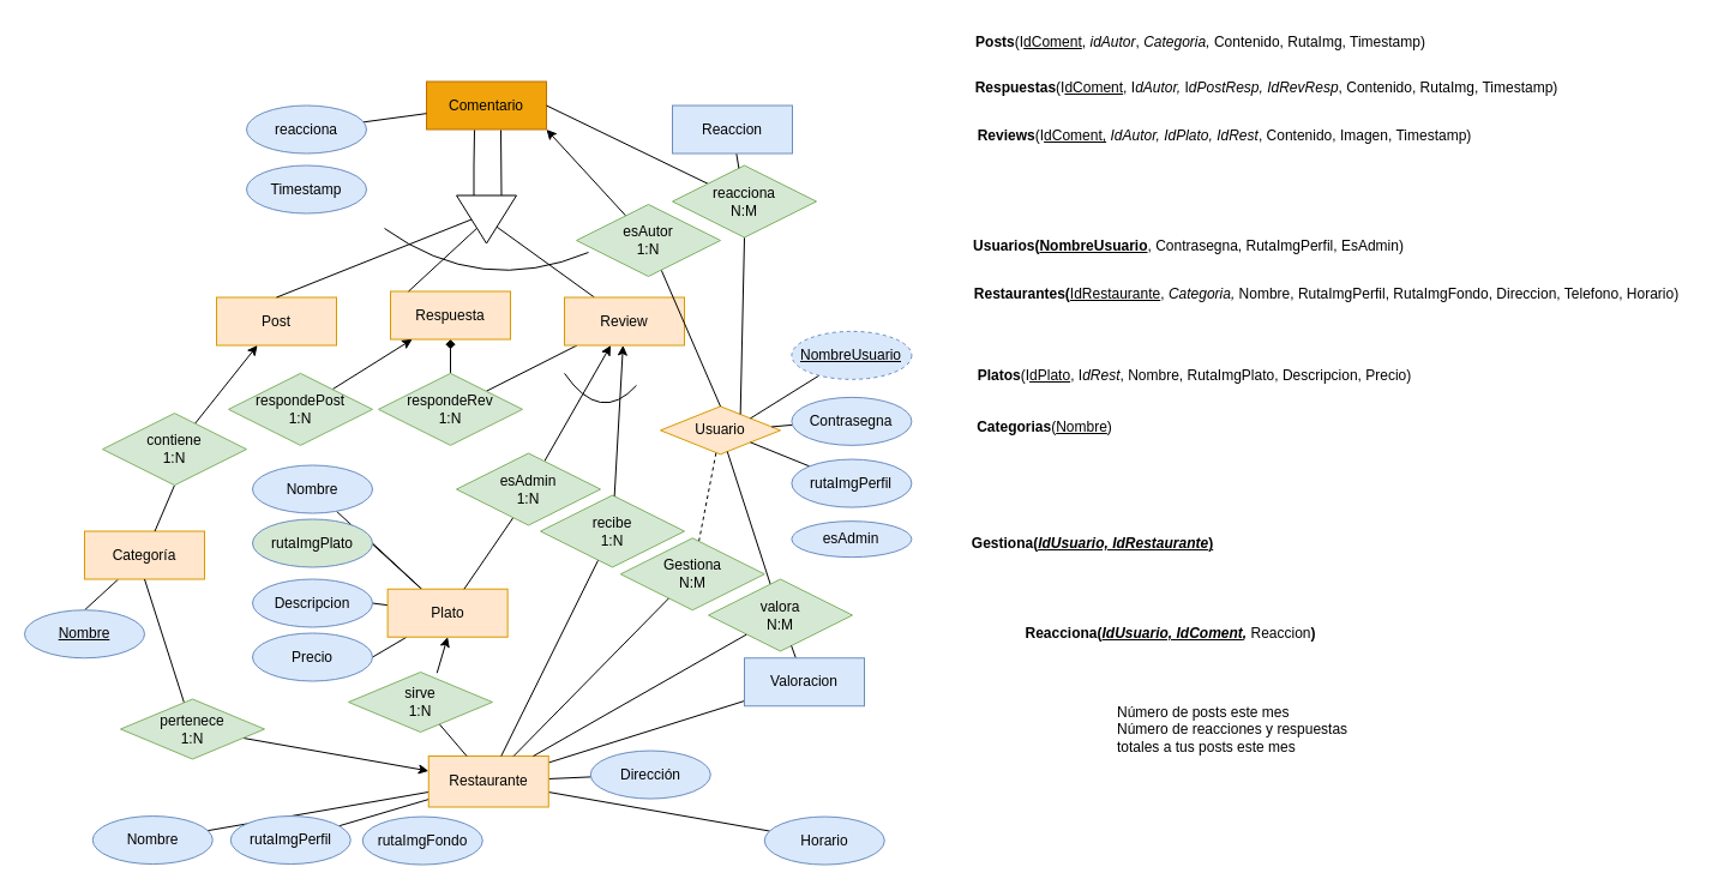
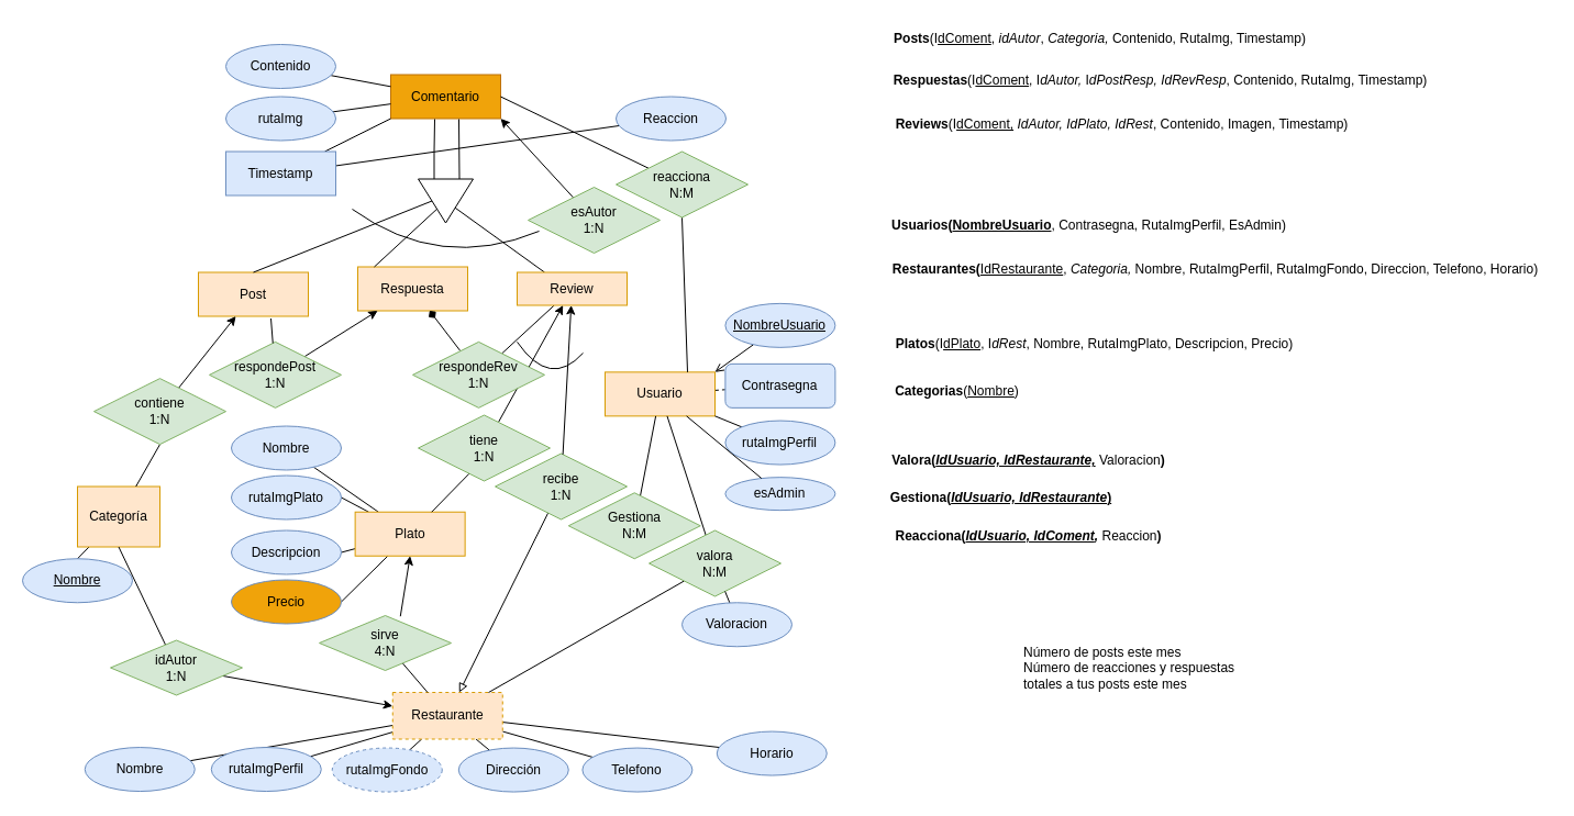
+ <mxCell id="68" value="Contenido" style="ellipse;whiteSpace=wrap;html=1;align=center;fillColor=#dae8fc;strokeColor=#6c8ebf;" vertex="1" parent="1"><mxGeometry x="205" y="40" width="100" height="40" as="geometry" /></mxCell>
+ <mxCell id="67" style="edgeStyle=none;rounded=0;orthogonalLoop=1;jettySize=auto;html=1;endArrow=none;endFill=0;" edge="1" parent="1" source="68" target="2"><mxGeometry relative="1" as="geometry" /></mxCell>
- <mxCell id="64" value="Reaccion" style="whiteSpace=wrap;html=1;align=center;fillColor=#dae8fc;strokeColor=#6c8ebf;rounded=0;" vertex="1" parent="1"><mxGeometry x="560" y="87.5" width="100" height="40" as="geometry" /></mxCell>
+ <mxCell id="64" value="Reaccion" style="ellipse;whiteSpace=wrap;html=1;align=center;fillColor=#dae8fc;strokeColor=#6c8ebf;" vertex="1" parent="1"><mxGeometry x="560" y="87.5" width="100" height="40" as="geometry" /></mxCell>
- <mxCell id="66" value="reacciona" style="ellipse;whiteSpace=wrap;html=1;align=center;fillColor=#dae8fc;strokeColor=#6c8ebf;" vertex="1" parent="1"><mxGeometry x="205" y="87.5" width="100" height="40" as="geometry" /></mxCell>
+ <mxCell id="66" value="rutaImg" style="ellipse;whiteSpace=wrap;html=1;align=center;fillColor=#dae8fc;strokeColor=#6c8ebf;" vertex="1" parent="1"><mxGeometry x="205" y="87.5" width="100" height="40" as="geometry" /></mxCell>
+ <mxCell id="78" style="rounded=0;orthogonalLoop=1;jettySize=auto;html=1;entryX=0;entryY=1;entryDx=0;entryDy=0;endArrow=none;endFill=0;" edge="1" parent="1" source="79" target="2"><mxGeometry relative="1" as="geometry" /></mxCell>
- <mxCell id="63" style="edgeStyle=none;rounded=0;orthogonalLoop=1;jettySize=auto;html=1;endArrow=none;endFill=0;" edge="1" parent="1" source="64" target="62"><mxGeometry relative="1" as="geometry"><mxPoint x="635" y="200" as="targetPoint" /></mxGeometry></mxCell>
+ <mxCell id="63" style="edgeStyle=none;rounded=0;orthogonalLoop=1;jettySize=auto;html=1;endArrow=none;endFill=0;" edge="1" parent="1" source="64" target="79"><mxGeometry relative="1" as="geometry"><mxPoint x="635" y="200" as="targetPoint" /></mxGeometry></mxCell>
- <mxCell id="79" value="Timestamp" style="ellipse;whiteSpace=wrap;html=1;align=center;fillColor=#dae8fc;strokeColor=#6c8ebf;" vertex="1" parent="1"><mxGeometry x="205" y="137.5" width="100" height="40" as="geometry" /></mxCell>
+ <mxCell id="79" value="Timestamp" style="whiteSpace=wrap;html=1;align=center;fillColor=#dae8fc;strokeColor=#6c8ebf;rounded=0;" vertex="1" parent="1"><mxGeometry x="205" y="137.5" width="100" height="40" as="geometry" /></mxCell>
- <mxCell id="7" value="Review" style="whiteSpace=wrap;html=1;align=center;fillColor=#ffe6cc;strokeColor=#d79b00;" vertex="1" parent="1"><mxGeometry x="470" y="247.5" width="100" height="40" as="geometry" /></mxCell>
+ <mxCell id="7" value="Review" style="whiteSpace=wrap;html=1;align=center;fillColor=#ffe6cc;strokeColor=#d79b00;" vertex="1" parent="1"><mxGeometry x="470" y="247.5" width="100" height="30" as="geometry" /></mxCell>
- <mxCell id="25" style="edgeStyle=none;rounded=0;orthogonalLoop=1;jettySize=auto;html=1;entryX=0.5;entryY=0;entryDx=0;entryDy=0;endArrow=none;endFill=0;" edge="1" parent="1" source="26" target="11"><mxGeometry relative="1" as="geometry" /></mxCell>
- <mxCell id="46" value="&lt;span&gt;&lt;u&gt;NombreUsuario&lt;/u&gt;&lt;/span&gt;" style="ellipse;whiteSpace=wrap;html=1;align=center;fillColor=#dae8fc;strokeColor=#6c8ebf;fontStyle=0;dashed=1;" vertex="1" parent="1"><mxGeometry x="659.4" y="275.86" width="100" height="40" as="geometry" /></mxCell>
+ <mxCell id="46" value="&lt;span&gt;&lt;u&gt;NombreUsuario&lt;/u&gt;&lt;/span&gt;" style="ellipse;whiteSpace=wrap;html=1;align=center;fillColor=#dae8fc;strokeColor=#6c8ebf;fontStyle=0" vertex="1" parent="1"><mxGeometry x="659.4" y="275.86" width="100" height="40" as="geometry" /></mxCell>
+ <mxCell id="71" style="edgeStyle=none;rounded=0;orthogonalLoop=1;jettySize=auto;html=1;entryX=0.66;entryY=1.05;entryDx=0;entryDy=0;entryPerimeter=0;endArrow=none;endFill=0;" edge="1" parent="1" source="70" target="8"><mxGeometry relative="1" as="geometry" /></mxCell>
- <mxCell id="45" style="edgeStyle=none;rounded=0;orthogonalLoop=1;jettySize=auto;html=1;entryX=1;entryY=0;entryDx=0;entryDy=0;endArrow=none;endFill=0;" edge="1" parent="1" source="46" target="11"><mxGeometry relative="1" as="geometry" /></mxCell>
+ <mxCell id="45" style="edgeStyle=none;rounded=0;orthogonalLoop=1;jettySize=auto;html=1;entryX=1;entryY=0;entryDx=0;entryDy=0;endArrow=open;endFill=0;" edge="1" parent="1" source="46" target="11"><mxGeometry relative="1" as="geometry" /></mxCell>
- <mxCell id="102" value="respondeRev&lt;br&gt;1:N" style="shape=rhombus;perimeter=rhombusPerimeter;whiteSpace=wrap;html=1;align=center;fillColor=#d5e8d4;strokeColor=#82b366;" vertex="1" parent="1"><mxGeometry x="315" y="310.85" width="120" height="60" as="geometry" /></mxCell>
+ <mxCell id="102" value="respondeRev&lt;br&gt;1:N" style="shape=rhombus;perimeter=rhombusPerimeter;whiteSpace=wrap;html=1;align=center;fillColor=#d5e8d4;strokeColor=#82b366;" vertex="1" parent="1"><mxGeometry x="375" y="310.85" width="120" height="60" as="geometry" /></mxCell>
- <mxCell id="48" value="&lt;span&gt;Contrasegna&lt;/span&gt;" style="ellipse;whiteSpace=wrap;html=1;align=center;fillColor=#dae8fc;strokeColor=#6c8ebf;fontStyle=0" vertex="1" parent="1"><mxGeometry x="659.4" y="330.86" width="100" height="40" as="geometry" /></mxCell>
+ <mxCell id="48" value="&lt;span&gt;Contrasegna&lt;/span&gt;" style="whiteSpace=wrap;html=1;align=center;fillColor=#dae8fc;strokeColor=#6c8ebf;fontStyle=0;rounded=1;" vertex="1" parent="1"><mxGeometry x="659.4" y="330.86" width="100" height="40" as="geometry" /></mxCell>
- <mxCell id="47" value="" style="edgeStyle=none;rounded=0;orthogonalLoop=1;jettySize=auto;html=1;endArrow=none;endFill=0;" edge="1" parent="1" source="48" target="11"><mxGeometry relative="1" as="geometry" /></mxCell>
+ <mxCell id="47" value="" style="edgeStyle=none;rounded=0;orthogonalLoop=1;jettySize=auto;html=1;endArrow=none;endFill=0;dashed=1;" edge="1" parent="1" source="48" target="11"><mxGeometry relative="1" as="geometry" /></mxCell>
- <mxCell id="11" value="Usuario" style="rhombus;whiteSpace=wrap;html=1;align=center;fillColor=#ffe6cc;strokeColor=#d79b00;" vertex="1" parent="1"><mxGeometry x="550" y="338.36" width="100" height="40" as="geometry" /></mxCell>
+ <mxCell id="11" value="Usuario" style="whiteSpace=wrap;html=1;align=center;fillColor=#ffe6cc;strokeColor=#d79b00;" vertex="1" parent="1"><mxGeometry x="550" y="338.36" width="100" height="40" as="geometry" /></mxCell>
+ <mxCell id="89" style="edgeStyle=none;rounded=0;orthogonalLoop=1;jettySize=auto;html=1;endArrow=none;endFill=0;" edge="1" parent="1" source="88" target="11"><mxGeometry relative="1" as="geometry"><mxPoint x="685" y="469.15" as="targetPoint" /></mxGeometry></mxCell>
- <mxCell id="81" value="esAdmin&lt;br&gt;1:N" style="shape=rhombus;perimeter=rhombusPerimeter;whiteSpace=wrap;html=1;align=center;fillColor=#d5e8d4;strokeColor=#82b366;" vertex="1" parent="1"><mxGeometry x="380" y="377.5" width="120" height="60" as="geometry" /></mxCell>
+ <mxCell id="81" value="tiene&lt;br&gt;1:N" style="shape=rhombus;perimeter=rhombusPerimeter;whiteSpace=wrap;html=1;align=center;fillColor=#d5e8d4;strokeColor=#82b366;" vertex="1" parent="1"><mxGeometry x="380" y="377.5" width="120" height="60" as="geometry" /></mxCell>
- <mxCell id="84" style="edgeStyle=none;rounded=0;orthogonalLoop=1;jettySize=auto;html=1;endArrow=none;endFill=0;dashed=1;" edge="1" parent="1" source="85" target="11"><mxGeometry relative="1" as="geometry" /></mxCell>
+ <mxCell id="84" style="edgeStyle=none;rounded=0;orthogonalLoop=1;jettySize=auto;html=1;endArrow=none;endFill=0;" edge="1" parent="1" source="85" target="11"><mxGeometry relative="1" as="geometry" /></mxCell>
+ <mxCell id="98" value="&lt;b&gt;Valora(&lt;/b&gt;&lt;i style=&quot;font-weight: bold;&quot;&gt;&lt;u&gt;IdUsuario, IdRestaurante,&lt;/u&gt;&amp;nbsp;&lt;/i&gt;Valoracion&lt;b&gt;)&lt;/b&gt;" style="text;html=1;align=center;verticalAlign=middle;resizable=0;points=[];autosize=1;strokeColor=none;fillColor=none;" vertex="1" parent="1"><mxGeometry x="800" y="404.14" width="270" height="30" as="geometry" /></mxCell>
- <mxCell id="57" value="rutaImgPlato" style="ellipse;whiteSpace=wrap;html=1;align=center;fillColor=#d5e8d4;strokeColor=#6c8ebf;" vertex="1" parent="1"><mxGeometry x="210" y="432.5" width="100" height="40" as="geometry" /></mxCell>
+ <mxCell id="57" value="rutaImgPlato" style="ellipse;whiteSpace=wrap;html=1;align=center;fillColor=#dae8fc;strokeColor=#6c8ebf;" vertex="1" parent="1"><mxGeometry x="210" y="432.5" width="100" height="40" as="geometry" /></mxCell>
- <mxCell id="29" value="Categoría" style="whiteSpace=wrap;html=1;align=center;fillColor=#ffe6cc;strokeColor=#d79b00;" vertex="1" parent="1"><mxGeometry x="70" y="442.5" width="100" height="40" as="geometry" /></mxCell>
+ <mxCell id="29" value="Categoría" style="whiteSpace=wrap;html=1;align=center;fillColor=#ffe6cc;strokeColor=#d79b00;" vertex="1" parent="1"><mxGeometry x="70" y="442.5" width="75" height="55" as="geometry" /></mxCell>
- <mxCell id="42" value="Plato" style="whiteSpace=wrap;html=1;align=center;fillColor=#ffe6cc;strokeColor=#d79b00;" vertex="1" parent="1"><mxGeometry x="322.63" y="490.73" width="100" height="40" as="geometry" /></mxCell>
+ <mxCell id="42" value="Plato" style="whiteSpace=wrap;html=1;align=center;fillColor=#ffe6cc;strokeColor=#d79b00;" vertex="1" parent="1"><mxGeometry x="322.63" y="465.73" width="100" height="40" as="geometry" /></mxCell>
- <mxCell id="100" value="&lt;b&gt;Reacciona(&lt;/b&gt;&lt;i style=&quot;font-weight: bold;&quot;&gt;&lt;u&gt;IdUsuario, IdComent&lt;/u&gt;,&amp;nbsp;&lt;/i&gt;Reaccion&lt;b&gt;)&lt;/b&gt;" style="text;html=1;align=center;verticalAlign=middle;resizable=0;points=[];autosize=1;strokeColor=none;fillColor=none;" vertex="1" parent="1"><mxGeometry x="840" y="512.5" width="270" height="30" as="geometry" /></mxCell>
+ <mxCell id="100" value="&lt;b&gt;Reacciona(&lt;/b&gt;&lt;i style=&quot;font-weight: bold;&quot;&gt;&lt;u&gt;IdUsuario, IdComent&lt;/u&gt;,&amp;nbsp;&lt;/i&gt;Reaccion&lt;b&gt;)&lt;/b&gt;" style="text;html=1;align=center;verticalAlign=middle;resizable=0;points=[];autosize=1;strokeColor=none;fillColor=none;" vertex="1" parent="1"><mxGeometry x="800" y="472.5" width="270" height="30" as="geometry" /></mxCell>
- <mxCell id="60" value="Precio" style="ellipse;whiteSpace=wrap;html=1;align=center;fillColor=#dae8fc;strokeColor=#6c8ebf;" vertex="1" parent="1"><mxGeometry x="210" y="527.5" width="100" height="40" as="geometry" /></mxCell>
+ <mxCell id="60" value="Precio" style="ellipse;whiteSpace=wrap;html=1;align=center;fillColor=#f0a30a;strokeColor=#6c8ebf;" vertex="1" parent="1"><mxGeometry x="210" y="527.5" width="100" height="40" as="geometry" /></mxCell>
- <mxCell id="83" style="rounded=0;orthogonalLoop=1;jettySize=auto;html=1;endArrow=none;endFill=0;" edge="1" parent="1" source="85" target="19"><mxGeometry relative="1" as="geometry" /></mxCell>
- <mxCell id="56" value="Valoracion" style="whiteSpace=wrap;html=1;align=center;fillColor=#dae8fc;strokeColor=#6c8ebf;rounded=0;" vertex="1" parent="1"><mxGeometry x="620" y="548.25" width="100" height="40" as="geometry" /></mxCell>
+ <mxCell id="56" value="Valoracion" style="ellipse;whiteSpace=wrap;html=1;align=center;fillColor=#dae8fc;strokeColor=#6c8ebf;" vertex="1" parent="1"><mxGeometry x="620" y="548.25" width="100" height="40" as="geometry" /></mxCell>
- <mxCell id="37" value="sirve&lt;br&gt;1:N" style="shape=rhombus;perimeter=rhombusPerimeter;whiteSpace=wrap;html=1;align=center;fillColor=#d5e8d4;strokeColor=#82b366;" vertex="1" parent="1"><mxGeometry x="290" y="560" width="120" height="50" as="geometry" /></mxCell>
+ <mxCell id="37" value="sirve&lt;br&gt;4:N" style="shape=rhombus;perimeter=rhombusPerimeter;whiteSpace=wrap;html=1;align=center;fillColor=#d5e8d4;strokeColor=#82b366;" vertex="1" parent="1"><mxGeometry x="290" y="560" width="120" height="50" as="geometry" /></mxCell>
- <mxCell id="32" value="pertenece&lt;br style=&quot;border-color: var(--border-color);&quot;&gt;1:N" style="shape=rhombus;perimeter=rhombusPerimeter;whiteSpace=wrap;html=1;align=center;fillColor=#d5e8d4;strokeColor=#82b366;" vertex="1" parent="1"><mxGeometry x="100" y="582.5" width="120" height="50" as="geometry" /></mxCell>
+ <mxCell id="32" value="idAutor&lt;br style=&quot;border-color: var(--border-color);&quot;&gt;1:N" style="shape=rhombus;perimeter=rhombusPerimeter;whiteSpace=wrap;html=1;align=center;fillColor=#d5e8d4;strokeColor=#82b366;" vertex="1" parent="1"><mxGeometry x="100" y="582.5" width="120" height="50" as="geometry" /></mxCell>
- <mxCell id="15" style="edgeStyle=none;rounded=0;orthogonalLoop=1;jettySize=auto;html=1;endArrow=none;endFill=0;" edge="1" parent="1" source="19" target="56"><mxGeometry relative="1" as="geometry" /></mxCell>
+ <mxCell id="15" style="edgeStyle=none;rounded=0;orthogonalLoop=1;jettySize=auto;html=1;endArrow=none;endFill=0;" edge="1" parent="1" source="19" target="51"><mxGeometry relative="1" as="geometry" /></mxCell>
- <mxCell id="33" style="rounded=1;orthogonalLoop=1;jettySize=auto;html=1;strokeColor=default;endArrow=none;endFill=0;" edge="1" parent="1" source="34" target="19"><mxGeometry relative="1" as="geometry" /></mxCell>
+ <mxCell id="33" style="rounded=1;orthogonalLoop=1;jettySize=auto;html=1;strokeColor=default;endArrow=block;endFill=0;" edge="1" parent="1" source="34" target="19"><mxGeometry relative="1" as="geometry" /></mxCell>
- <mxCell id="52" value="&lt;span&gt;Dirección&lt;/span&gt;" style="ellipse;whiteSpace=wrap;html=1;align=center;fillColor=#dae8fc;strokeColor=#6c8ebf;fontStyle=0" vertex="1" parent="1"><mxGeometry x="491.77" y="625.55" width="100" height="40" as="geometry" /></mxCell>
+ <mxCell id="52" value="&lt;span&gt;Dirección&lt;/span&gt;" style="ellipse;whiteSpace=wrap;html=1;align=center;fillColor=#dae8fc;strokeColor=#6c8ebf;fontStyle=0" vertex="1" parent="1"><mxGeometry x="416.77" y="680.55" width="100" height="40" as="geometry" /></mxCell>
- <mxCell id="19" value="Restaurante" style="whiteSpace=wrap;html=1;align=center;fillColor=#ffe6cc;strokeColor=#d79b00;" vertex="1" parent="1"><mxGeometry x="356.77" y="630" width="100" height="42.5" as="geometry" /></mxCell>
+ <mxCell id="19" value="Restaurante" style="whiteSpace=wrap;html=1;align=center;fillColor=#ffe6cc;strokeColor=#d79b00;dashed=1;" vertex="1" parent="1"><mxGeometry x="356.77" y="630" width="100" height="42.5" as="geometry" /></mxCell>
+ <mxCell id="17" style="edgeStyle=none;rounded=0;orthogonalLoop=1;jettySize=auto;html=1;endArrow=none;endFill=0;" edge="1" parent="1" source="19" target="53"><mxGeometry relative="1" as="geometry" /></mxCell>
- <mxCell id="51" value="rutaImgFondo" style="ellipse;whiteSpace=wrap;html=1;align=center;fillColor=#dae8fc;strokeColor=#6c8ebf;" vertex="1" parent="1"><mxGeometry x="301.77" y="680.55" width="100" height="40" as="geometry" /></mxCell>
+ <mxCell id="51" value="rutaImgFondo" style="ellipse;whiteSpace=wrap;html=1;align=center;fillColor=#dae8fc;strokeColor=#6c8ebf;dashed=1;" vertex="1" parent="1"><mxGeometry x="301.77" y="680.55" width="100" height="40" as="geometry" /></mxCell>
+ <mxCell id="53" value="Telefono" style="ellipse;whiteSpace=wrap;html=1;align=center;fillColor=#dae8fc;strokeColor=#6c8ebf;" vertex="1" parent="1"><mxGeometry x="529.4" y="680.55" width="100" height="40" as="geometry" /></mxCell>
- <mxCell id="54" value="Horario" style="ellipse;whiteSpace=wrap;html=1;align=center;fillColor=#dae8fc;strokeColor=#6c8ebf;" vertex="1" parent="1"><mxGeometry x="636.77" y="680.55" width="100" height="40" as="geometry" /></mxCell>
+ <mxCell id="54" value="Horario" style="ellipse;whiteSpace=wrap;html=1;align=center;fillColor=#dae8fc;strokeColor=#6c8ebf;" vertex="1" parent="1"><mxGeometry x="651.77" y="665.55" width="100" height="40" as="geometry" /></mxCell>
